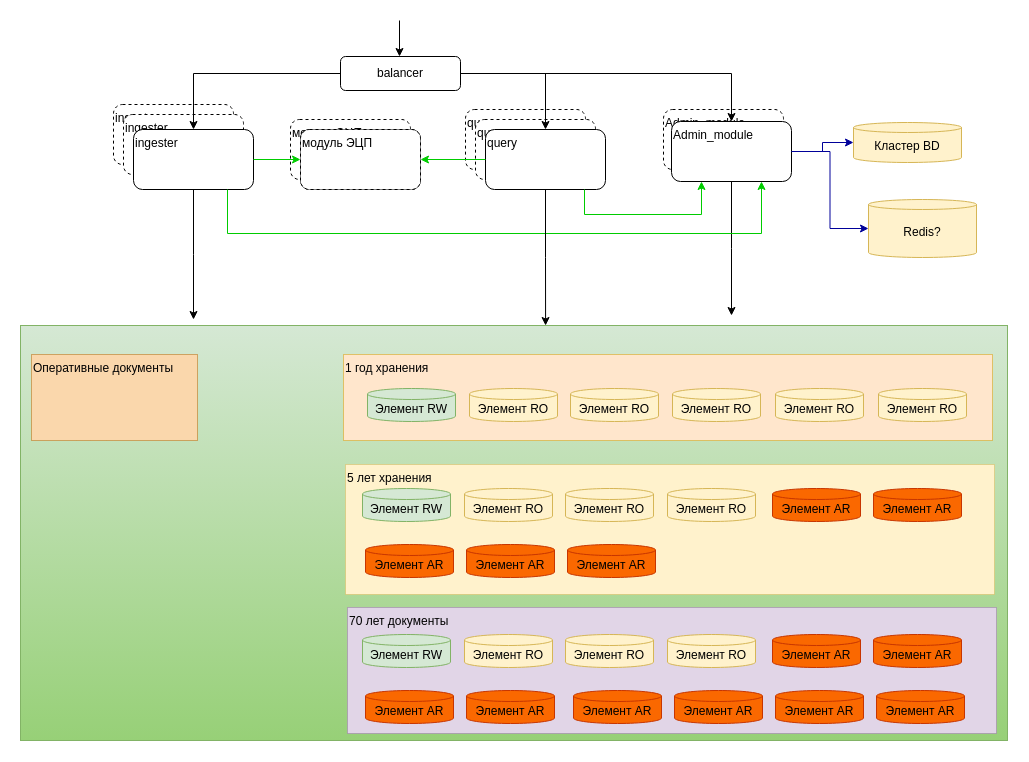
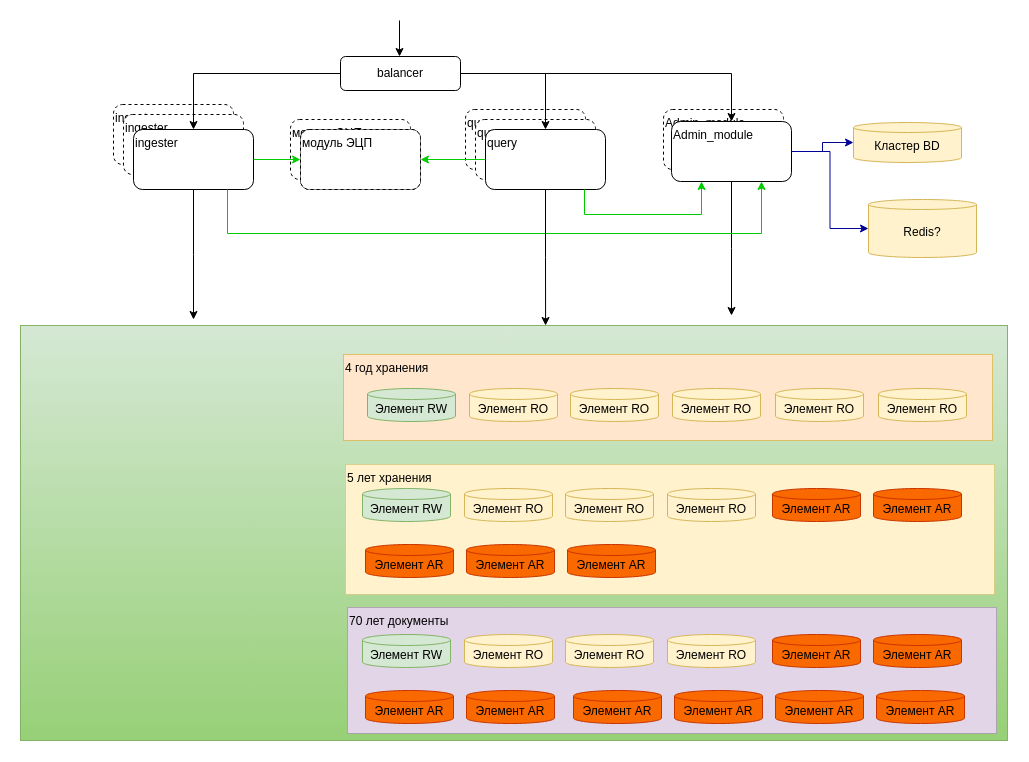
- <mxCell id="21" value="1 год хранения" style="rounded=0;whiteSpace=wrap;html=1;dashed=1;dashPattern=1 1;verticalAlign=top;align=left;fillColor=#ffe6cc;strokeColor=#d79b00;" parent="1" vertex="1"><mxGeometry x="343" y="354" width="649" height="86" as="geometry" /></mxCell>
+ <mxCell id="21" value="4 год хранения" style="rounded=0;whiteSpace=wrap;html=1;dashed=1;dashPattern=1 1;verticalAlign=top;align=left;fillColor=#ffe6cc;strokeColor=#d79b00;" parent="1" vertex="1"><mxGeometry x="343" y="354" width="649" height="86" as="geometry" /></mxCell>
- <mxCell id="24" value="Оперативные документы" style="rounded=0;whiteSpace=wrap;html=1;dashed=1;dashPattern=1 1;align=left;verticalAlign=top;fillColor=#fad7ac;strokeColor=#b46504;" parent="1" vertex="1"><mxGeometry x="31" y="354" width="166" height="86" as="geometry" /></mxCell>
